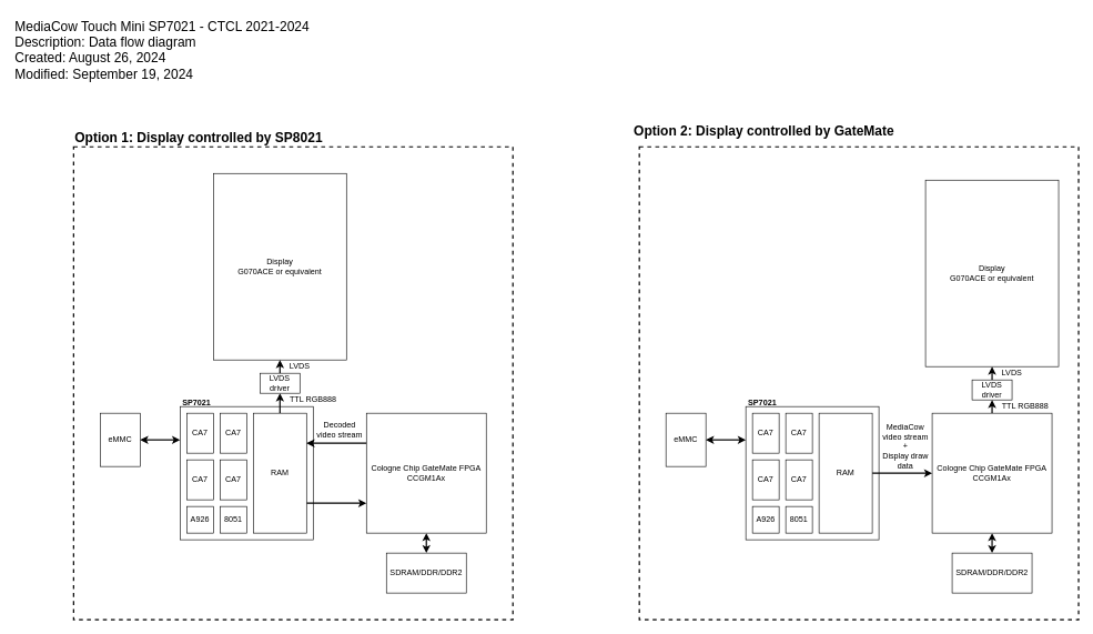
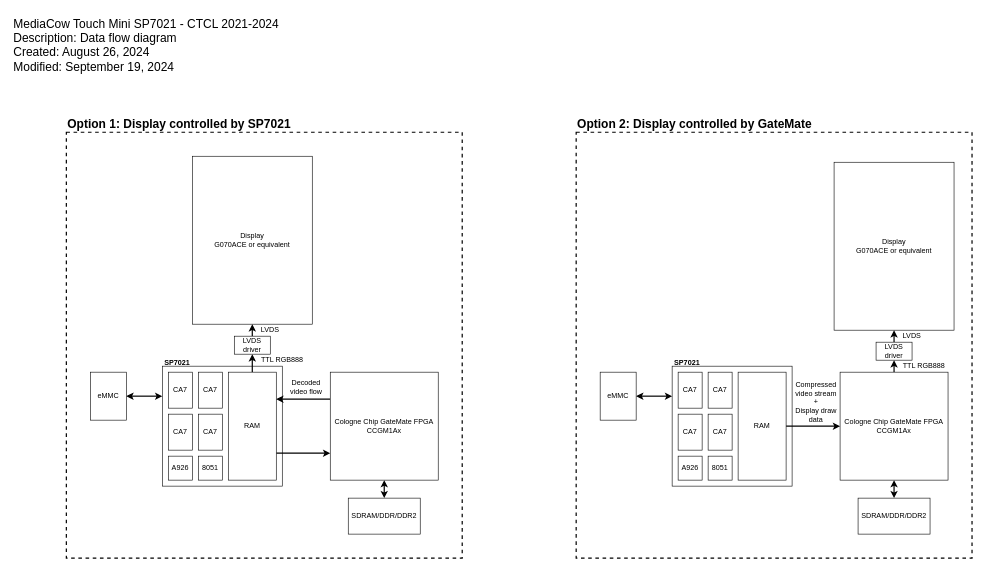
- <mxCell id="51" value="Option 2: Display controlled by GateMate" style="text;html=1;align=left;verticalAlign=middle;whiteSpace=wrap;rounded=0;fontStyle=1;fontSize=20;" vertex="1" parent="1"><mxGeometry x="950" y="180" width="400" height="30" as="geometry" /></mxCell>
+ <mxCell id="51" value="Option 2: Display controlled by GateMate" style="text;html=1;align=left;verticalAlign=middle;whiteSpace=wrap;rounded=0;fontStyle=1;fontSize=20;" vertex="1" parent="1"><mxGeometry x="960" y="190" width="400" height="30" as="geometry" /></mxCell>
- <mxCell id="28" value="Option 1: Display controlled by SP8021" style="text;html=1;align=left;verticalAlign=middle;whiteSpace=wrap;rounded=0;fontStyle=1;fontSize=20;" vertex="1" parent="1"><mxGeometry x="110" y="190" width="390" height="30" as="geometry" /></mxCell>
+ <mxCell id="28" value="Option 1: Display controlled by SP7021" style="text;html=1;align=left;verticalAlign=middle;whiteSpace=wrap;rounded=0;fontStyle=1;fontSize=20;" vertex="1" parent="1"><mxGeometry x="110" y="190" width="390" height="30" as="geometry" /></mxCell>
- <mxCell id="25" value="Decoded video stream" style="text;html=1;align=center;verticalAlign=middle;whiteSpace=wrap;rounded=0;" vertex="1" parent="1"><mxGeometry x="470" y="630" width="80" height="30" as="geometry" /></mxCell>
+ <mxCell id="25" value="Decoded video flow" style="text;html=1;align=center;verticalAlign=middle;whiteSpace=wrap;rounded=0;" vertex="1" parent="1"><mxGeometry x="470" y="630" width="80" height="30" as="geometry" /></mxCell>
- <mxCell id="48" value="MediaCow video stream +&lt;div&gt;Display draw data&lt;/div&gt;" style="text;html=1;align=center;verticalAlign=middle;whiteSpace=wrap;rounded=0;" vertex="1" parent="1"><mxGeometry x="1320" y="630" width="80" height="80" as="geometry" /></mxCell>
+ <mxCell id="48" value="Compressed video stream +&lt;div&gt;Display draw data&lt;/div&gt;" style="text;html=1;align=center;verticalAlign=middle;whiteSpace=wrap;rounded=0;" vertex="1" parent="1"><mxGeometry x="1320" y="630" width="80" height="80" as="geometry" /></mxCell>
